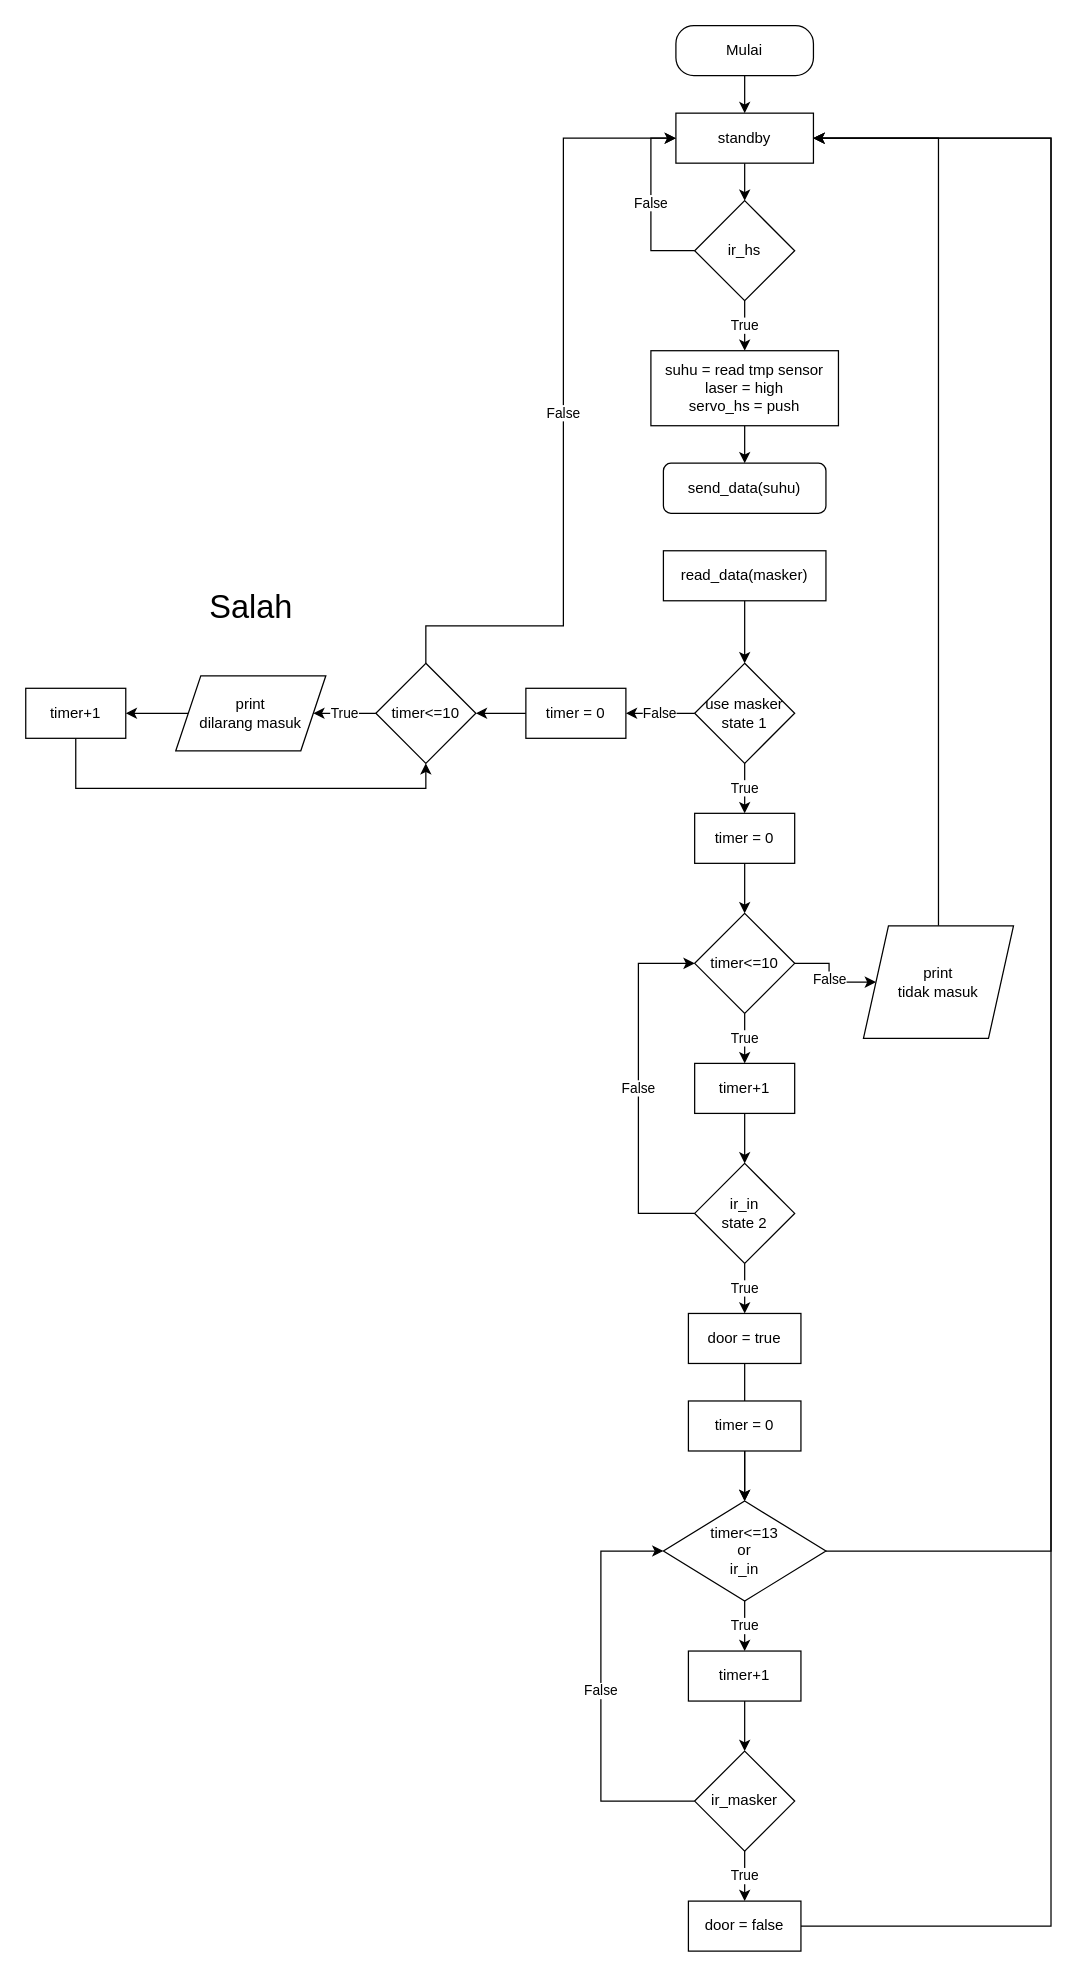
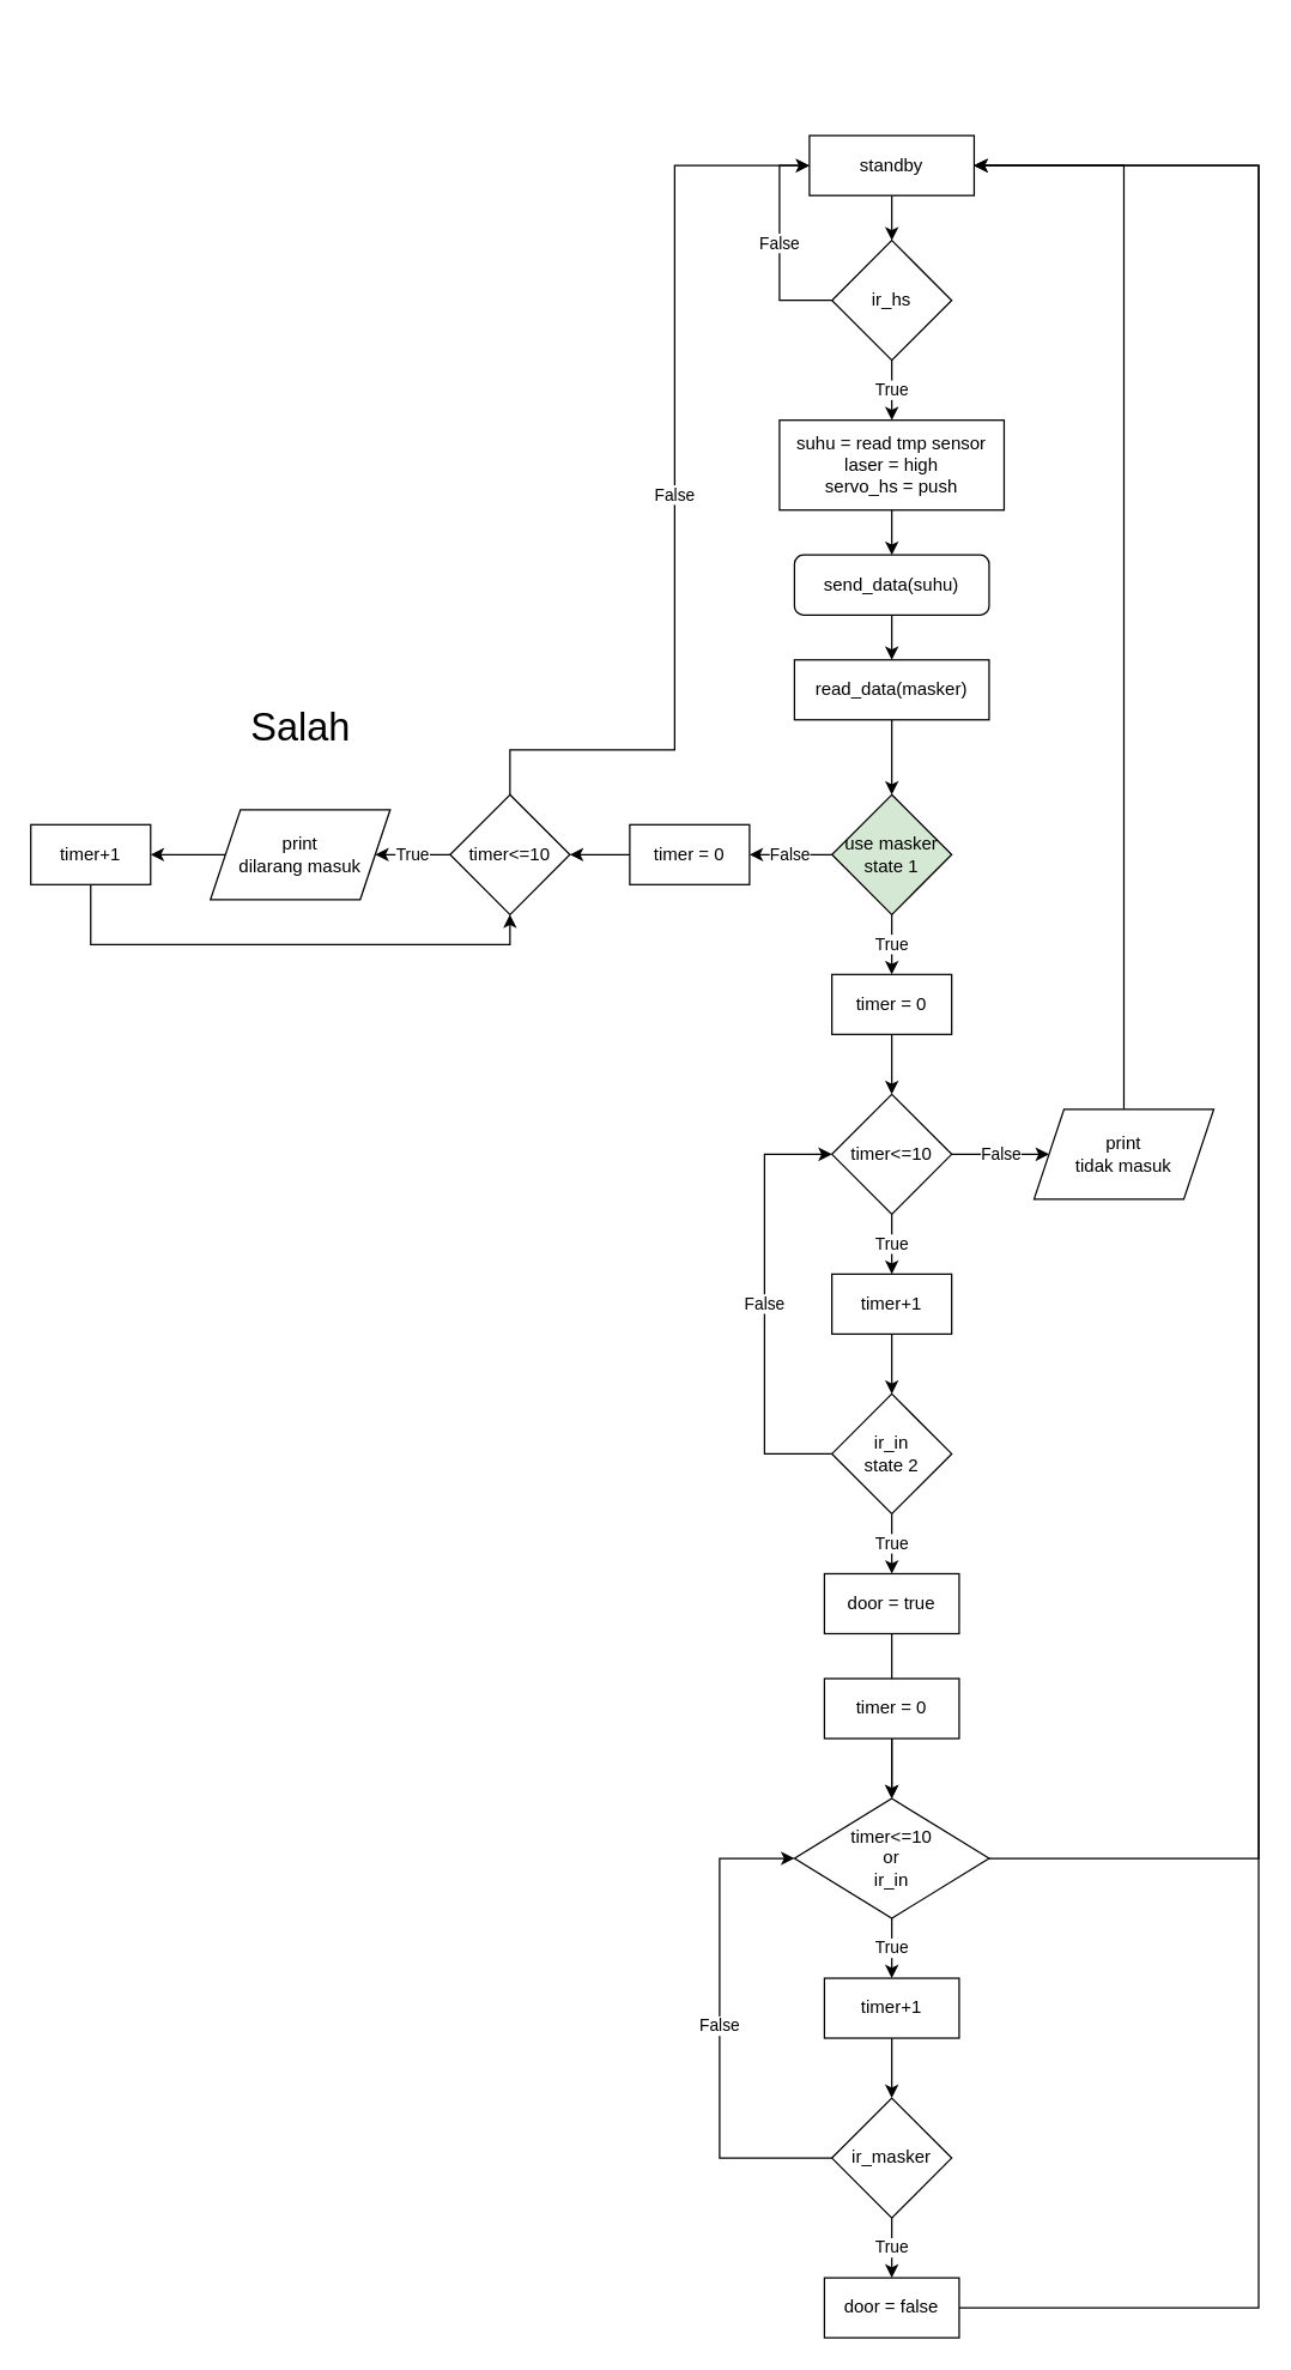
- <mxCell id="3" value="Mulai" style="rounded=1;whiteSpace=wrap;html=1;arcSize=36;" vertex="1" parent="1"><mxGeometry x="540" y="20" width="110" height="40" as="geometry" /></mxCell>
- <mxCell id="2" style="edgeStyle=orthogonalEdgeStyle;rounded=0;orthogonalLoop=1;jettySize=auto;html=1;exitX=0.5;exitY=1;exitDx=0;exitDy=0;entryX=0.5;entryY=0;entryDx=0;entryDy=0;" edge="1" parent="1" source="3" target="5"><mxGeometry relative="1" as="geometry" /></mxCell>
+ <mxCell id="11" value="" style="edgeStyle=orthogonalEdgeStyle;rounded=0;orthogonalLoop=1;jettySize=auto;html=1;" edge="1" parent="1" source="12" target="14"><mxGeometry relative="1" as="geometry" /></mxCell>
- <mxCell id="17" value="use masker&lt;br&gt;state 1" style="rhombus;whiteSpace=wrap;html=1;" vertex="1" parent="1"><mxGeometry x="555" y="530" width="80" height="80" as="geometry" /></mxCell>
+ <mxCell id="17" value="use masker&lt;br&gt;state 1" style="rhombus;whiteSpace=wrap;html=1;fillColor=#d5e8d4;" vertex="1" parent="1"><mxGeometry x="555" y="530" width="80" height="80" as="geometry" /></mxCell>
- <mxCell id="38" value="print&lt;br&gt;tidak masuk" style="shape=parallelogram;perimeter=parallelogramPerimeter;whiteSpace=wrap;html=1;fixedSize=1;" vertex="1" parent="1"><mxGeometry x="690" y="740" width="120" height="90" as="geometry" /></mxCell>
+ <mxCell id="38" value="print&lt;br&gt;tidak masuk" style="shape=parallelogram;perimeter=parallelogramPerimeter;whiteSpace=wrap;html=1;fixedSize=1;" vertex="1" parent="1"><mxGeometry x="690" y="740" width="120" height="60" as="geometry" /></mxCell>
- <mxCell id="46" value="timer&amp;lt;=13&lt;br&gt;or&lt;br&gt;ir_in" style="rhombus;whiteSpace=wrap;html=1;" vertex="1" parent="1"><mxGeometry x="530" y="1200" width="130" height="80" as="geometry" /></mxCell>
+ <mxCell id="46" value="timer&amp;lt;=10&lt;br&gt;or&lt;br&gt;ir_in" style="rhombus;whiteSpace=wrap;html=1;" vertex="1" parent="1"><mxGeometry x="530" y="1200" width="130" height="80" as="geometry" /></mxCell>
